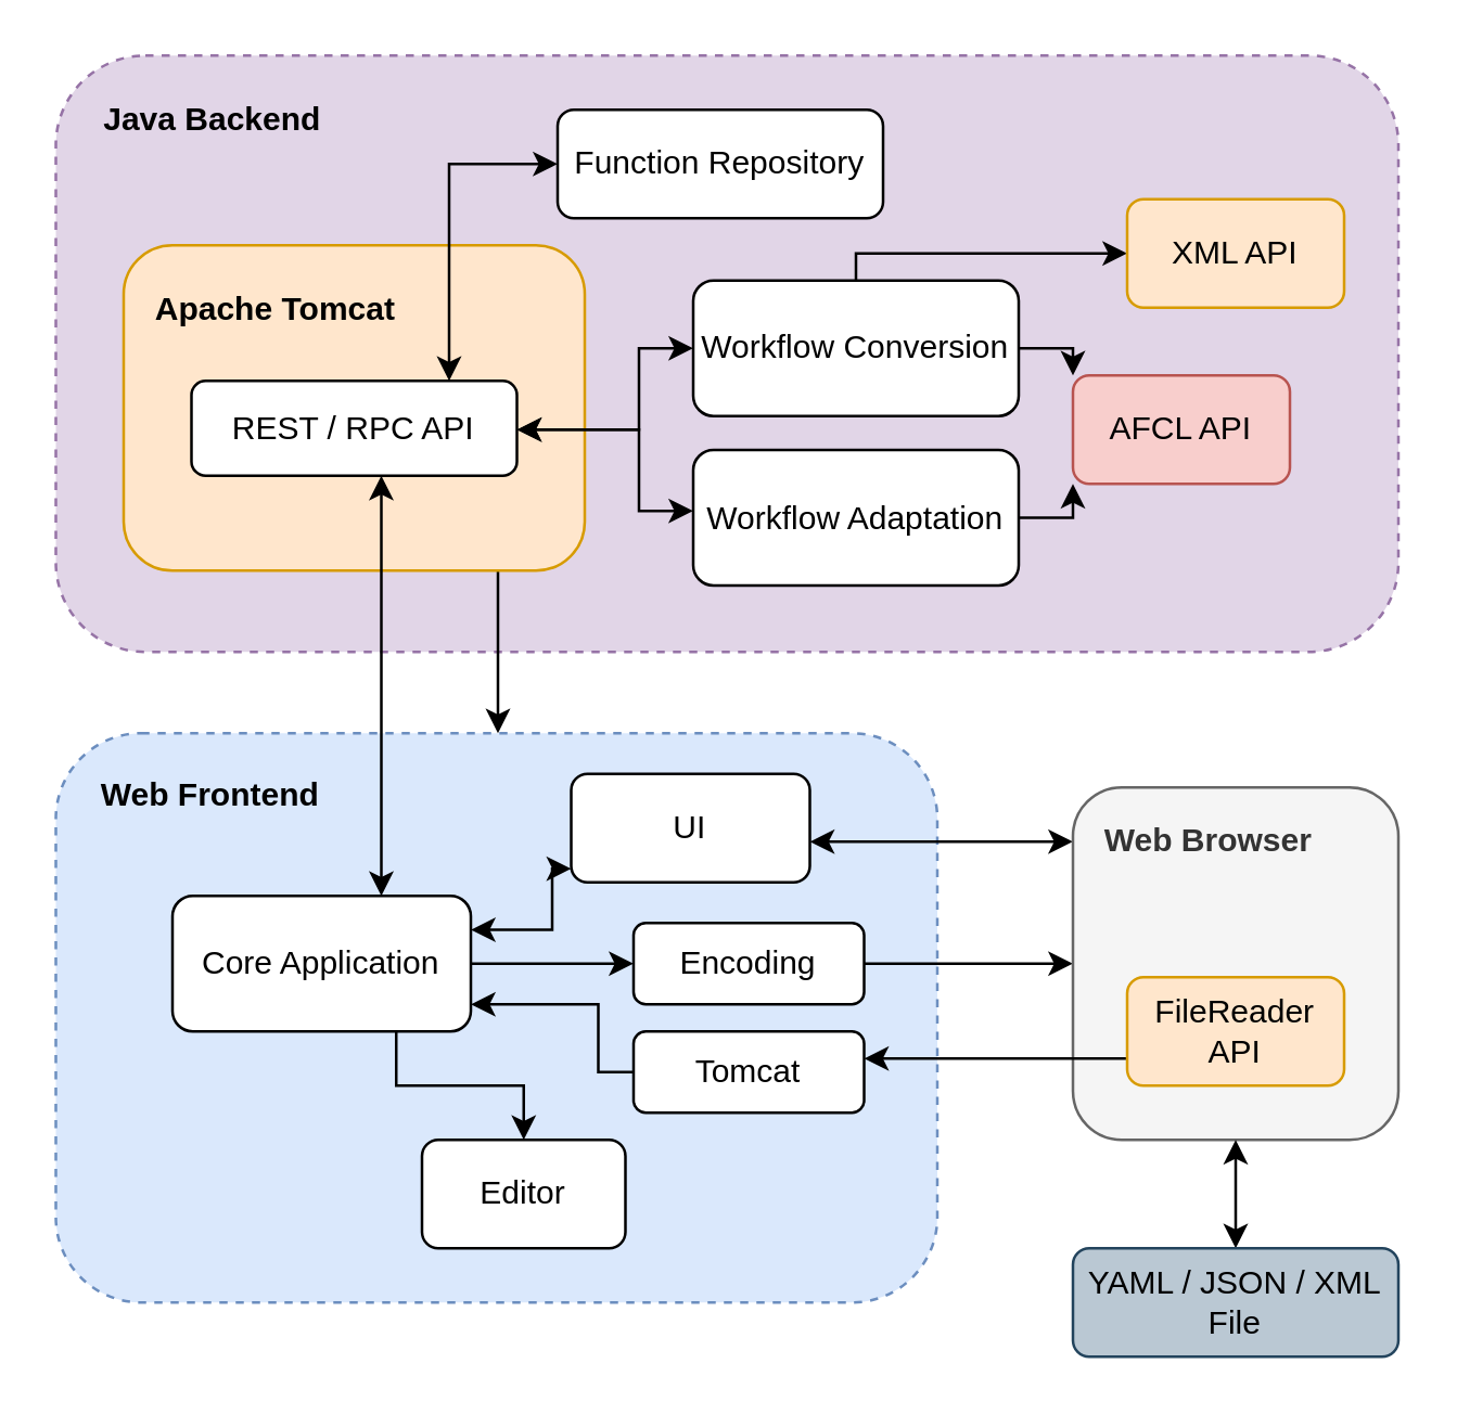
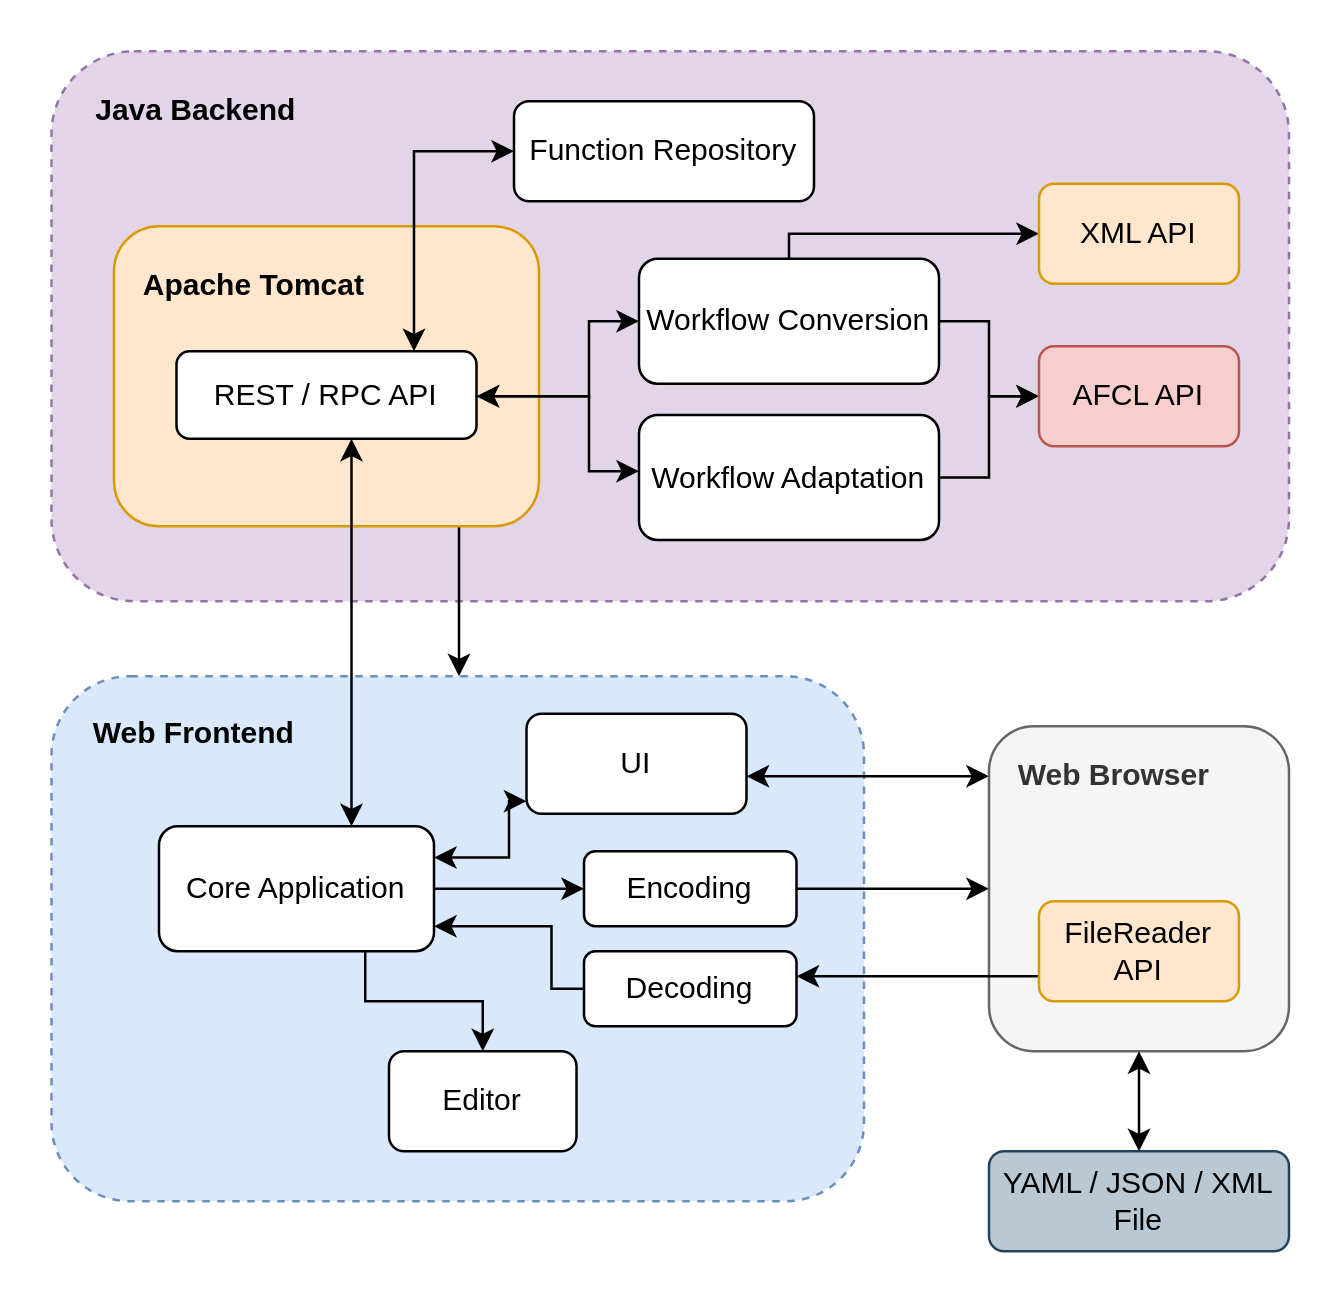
- <mxCell id="21" value="AFCL API" style="rounded=1;whiteSpace=wrap;html=1;align=center;labelPosition=center;verticalLabelPosition=middle;verticalAlign=middle;fillColor=#f8cecc;strokeColor=#b85450;" vertex="1" parent="1"><mxGeometry x="395" y="138" width="80" height="40" as="geometry" /></mxCell>
+ <mxCell id="21" value="AFCL API" style="rounded=1;whiteSpace=wrap;html=1;align=center;labelPosition=center;verticalLabelPosition=middle;verticalAlign=middle;fillColor=#f8cecc;strokeColor=#b85450;" vertex="1" parent="1"><mxGeometry x="415" y="138" width="80" height="40" as="geometry" /></mxCell>
- <mxCell id="25" value="Tomcat" style="rounded=1;whiteSpace=wrap;html=1;" vertex="1" parent="1"><mxGeometry x="233" y="380" width="85" height="30" as="geometry" /></mxCell>
+ <mxCell id="25" value="Decoding" style="rounded=1;whiteSpace=wrap;html=1;" vertex="1" parent="1"><mxGeometry x="233" y="380" width="85" height="30" as="geometry" /></mxCell>
